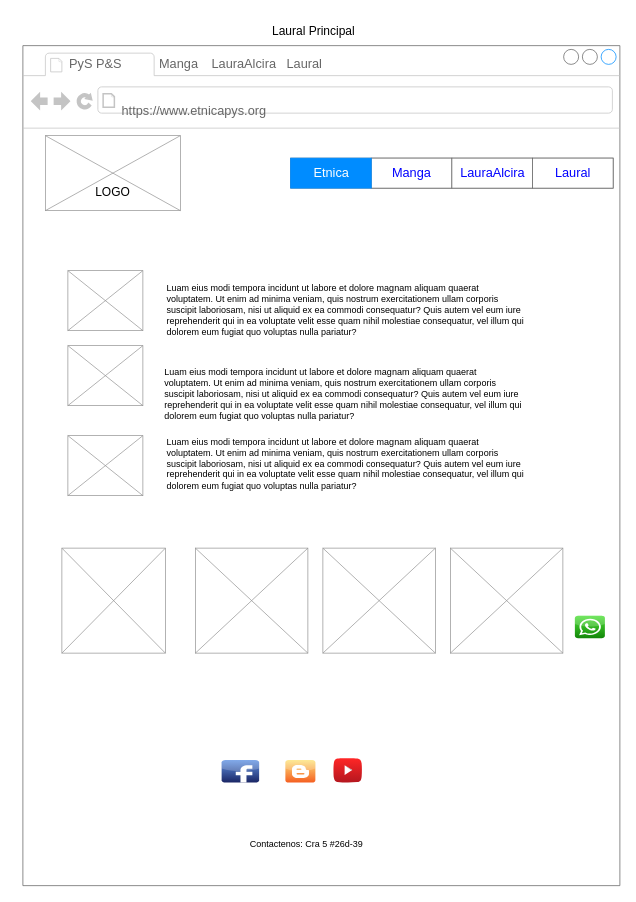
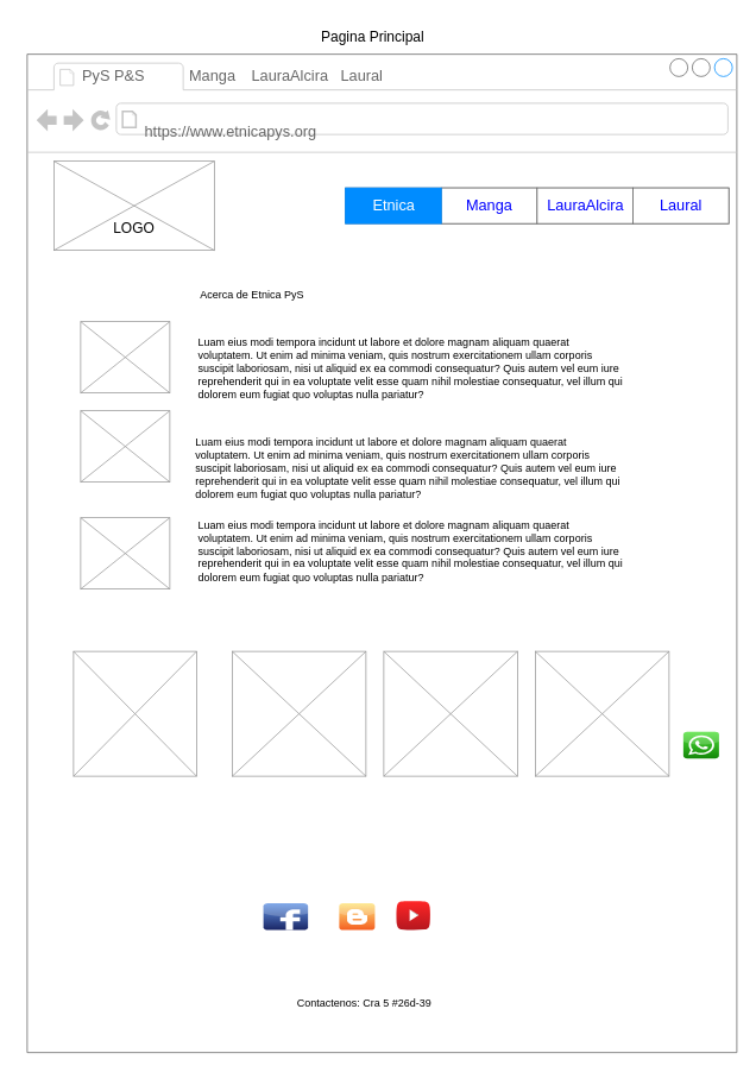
- <mxCell id="31" value="Laural Principal&amp;nbsp;" style="text;html=1;strokeColor=none;fillColor=none;align=center;verticalAlign=middle;whiteSpace=wrap;rounded=0;fontFamily=Helvetica;fontSize=16;" parent="1" vertex="1"><mxGeometry x="20" y="20" width="800" height="40" as="geometry" /></mxCell>
+ <mxCell id="31" value="Pagina Principal&amp;nbsp;" style="text;html=1;strokeColor=none;fillColor=none;align=center;verticalAlign=middle;whiteSpace=wrap;rounded=0;fontFamily=Helvetica;fontSize=16;" parent="1" vertex="1"><mxGeometry x="20" y="20" width="800" height="40" as="geometry" /></mxCell>
+ <mxCell id="20" value="Acerca de Etnica PyS" style="text;html=1;strokeColor=none;fillColor=none;align=center;verticalAlign=middle;whiteSpace=wrap;rounded=0;" vertex="1" parent="2"><mxGeometry x="190" y="260" width="125" height="20" as="geometry" /></mxCell>
